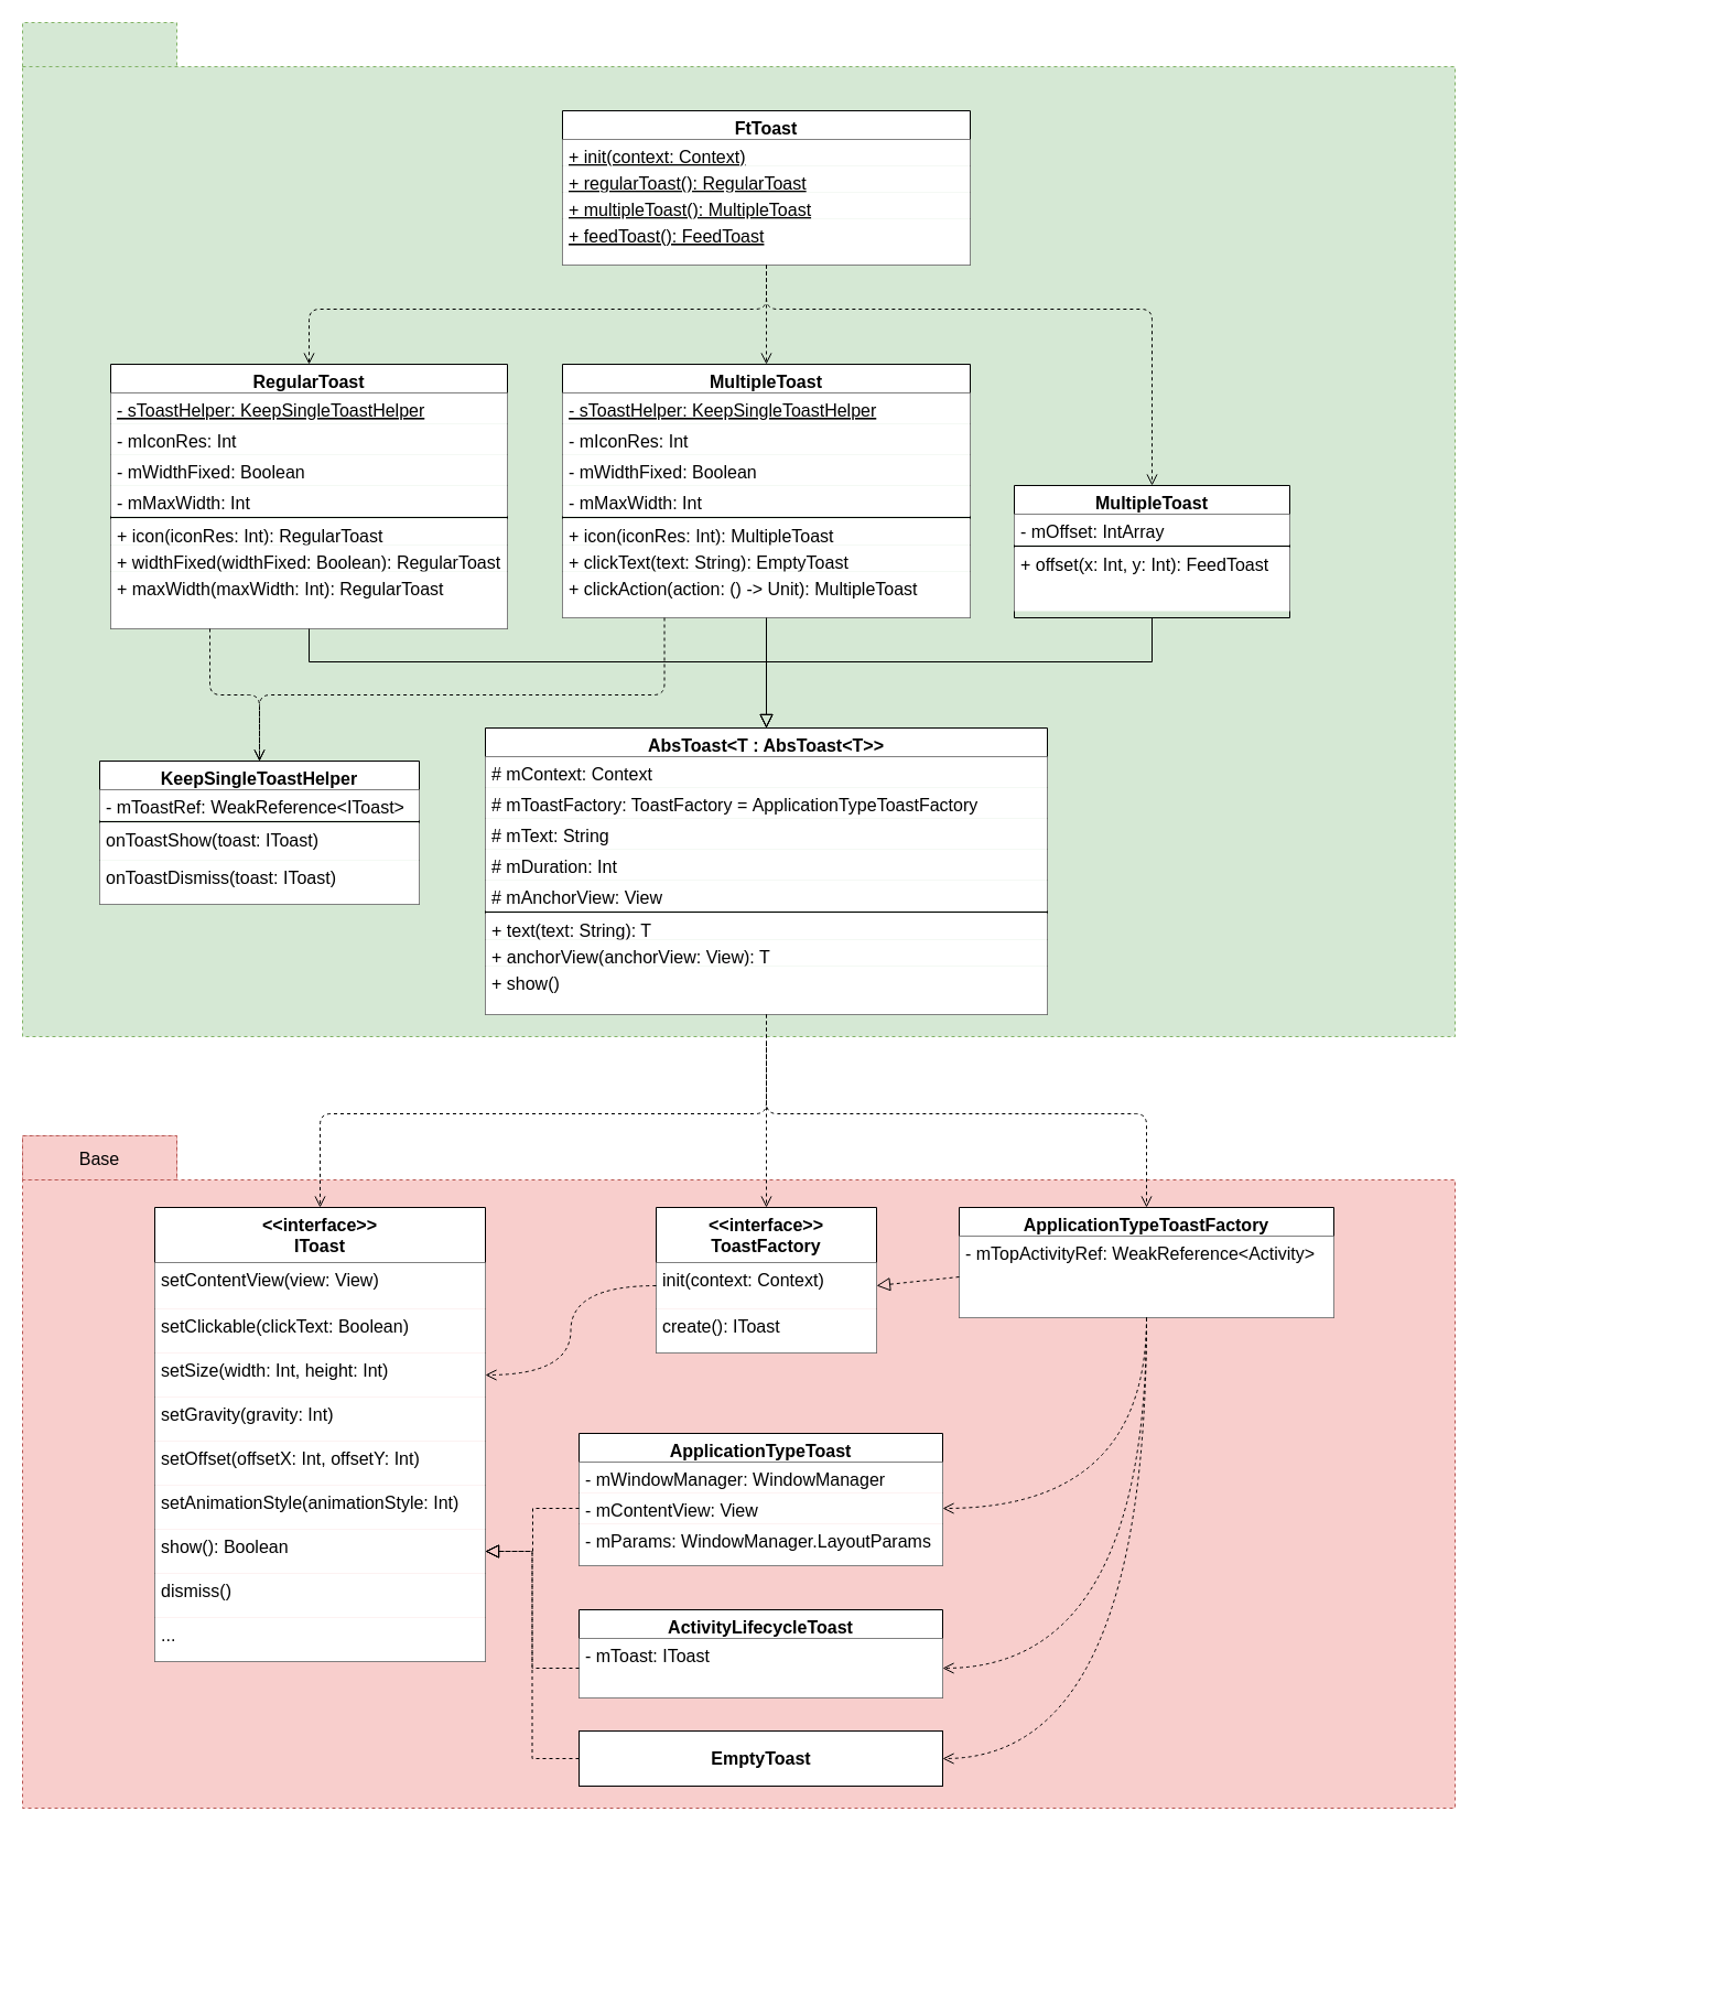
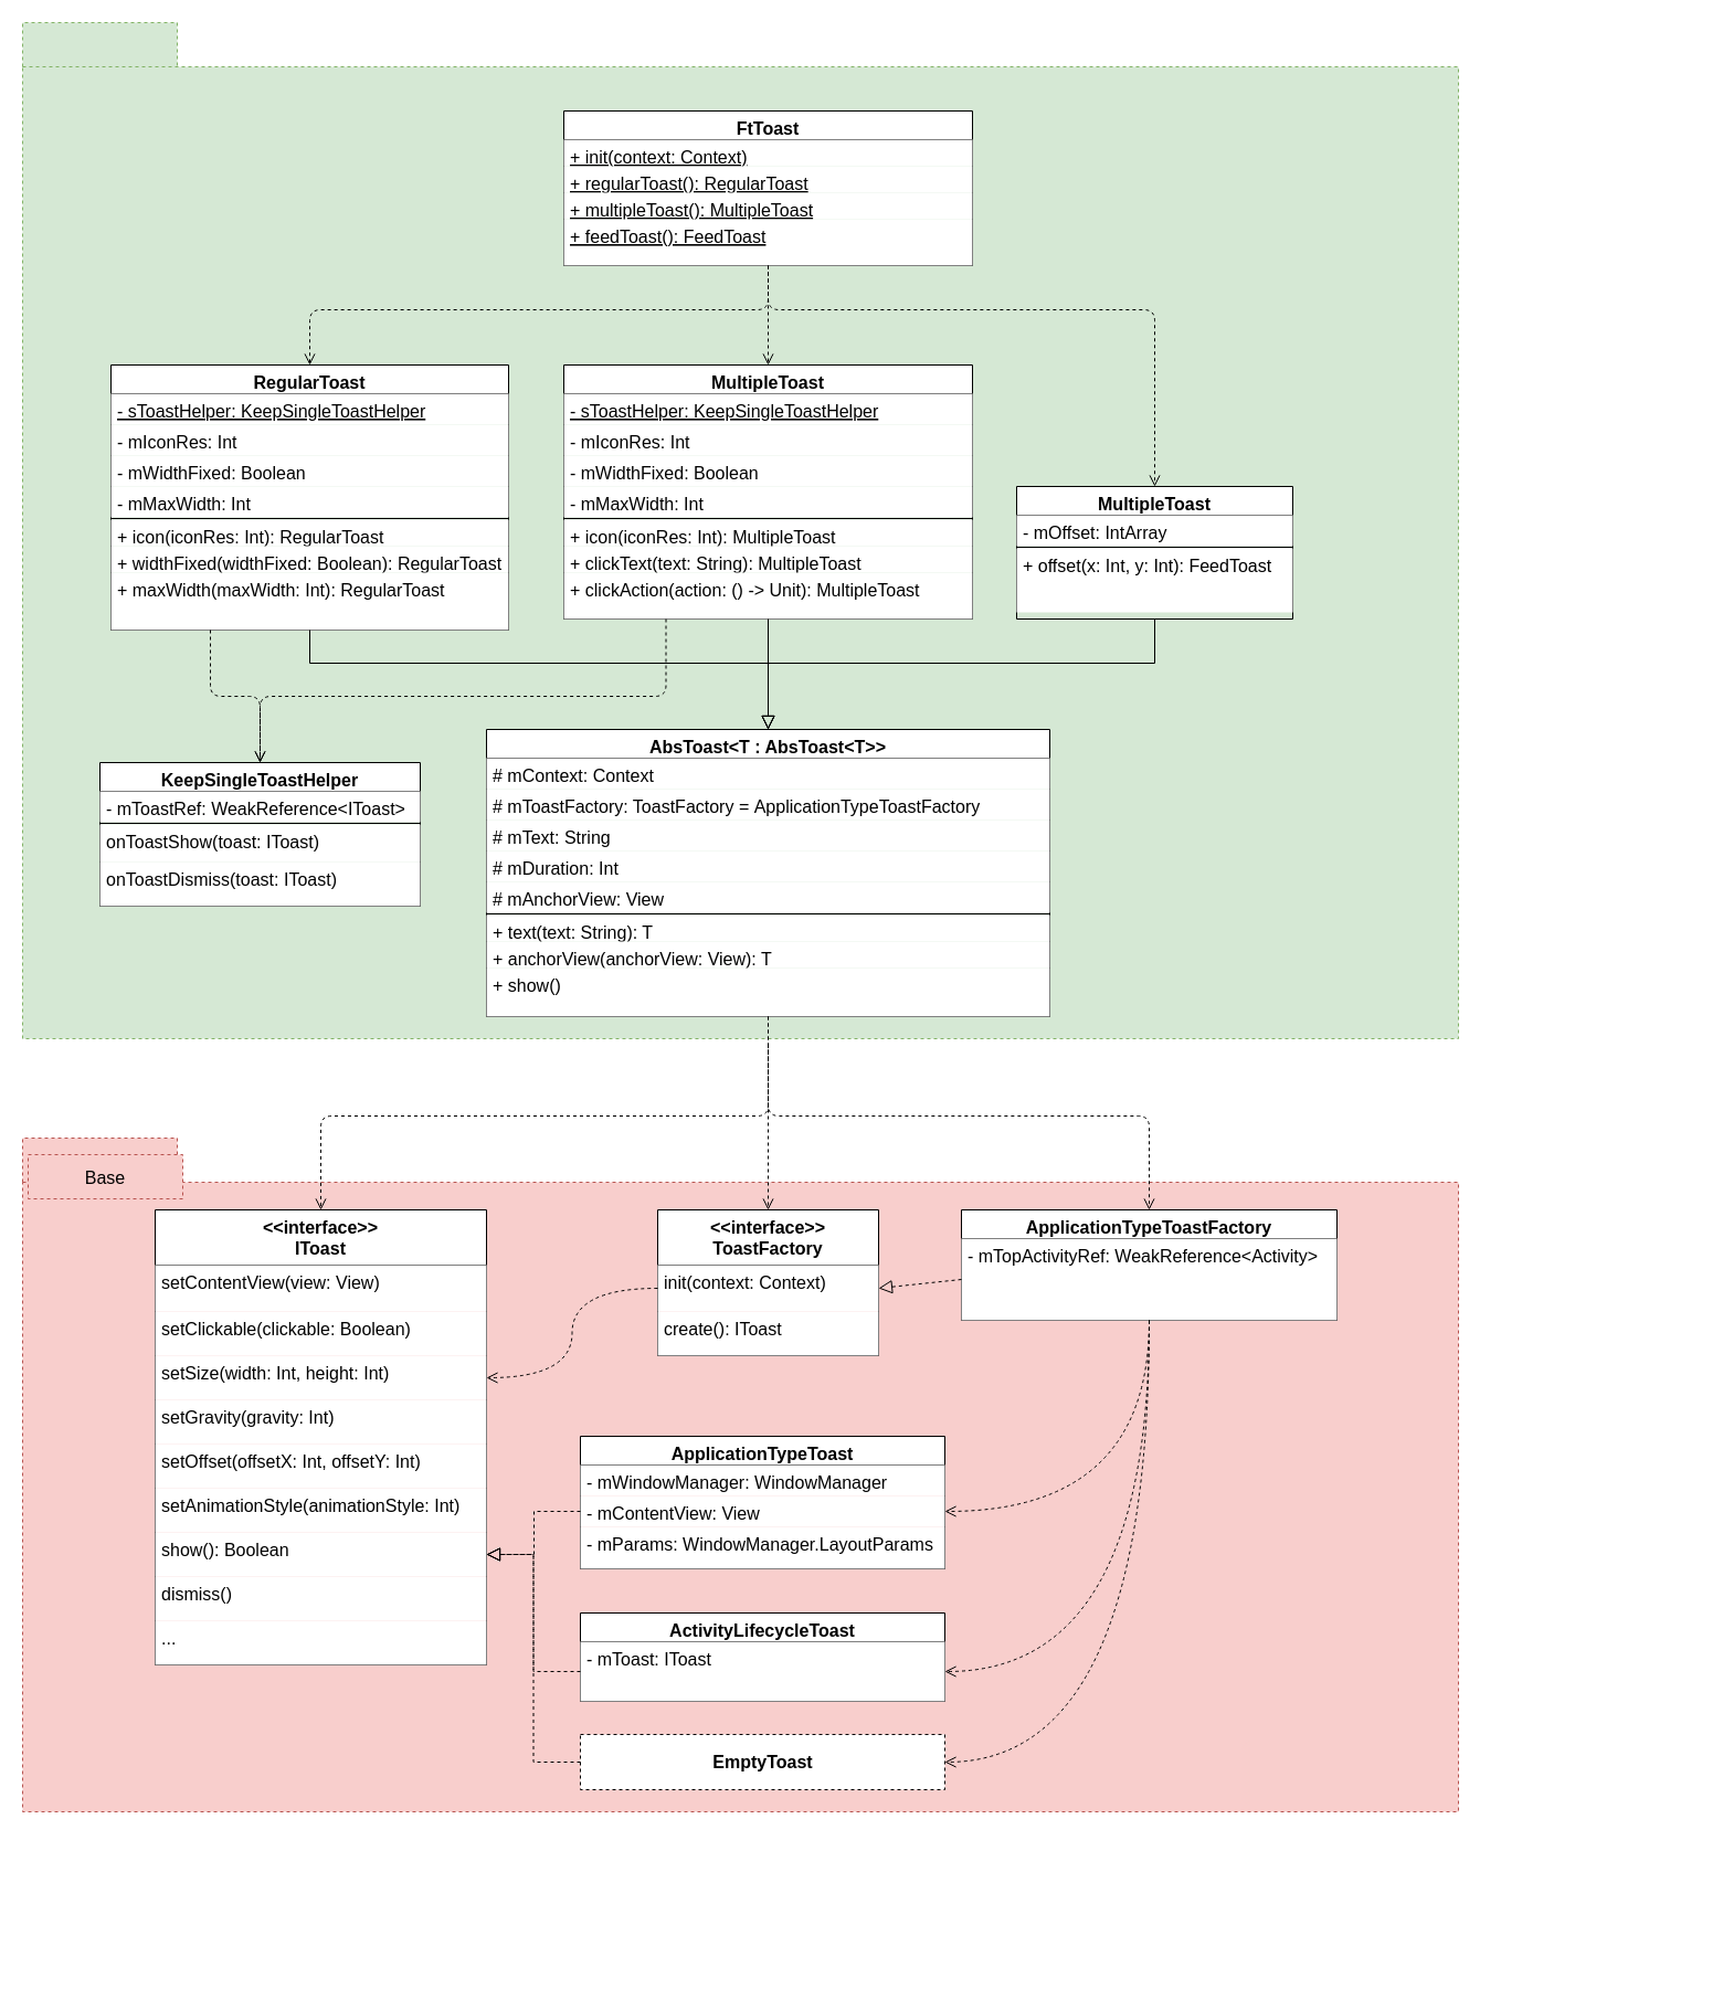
- <mxCell id="48" value="+ clickText(text: String): EmptyToast" style="text;align=left;verticalAlign=top;spacingLeft=4;spacingRight=4;overflow=hidden;rotatable=0;points=[[0,0.5],[1,0.5]];portConstraint=eastwest;fontStyle=0;fontSize=16;fillColor=#ffffff;" vertex="1" parent="41"><mxGeometry y="164" width="370" height="24" as="geometry" /></mxCell>
+ <mxCell id="48" value="+ clickText(text: String): MultipleToast" style="text;align=left;verticalAlign=top;spacingLeft=4;spacingRight=4;overflow=hidden;rotatable=0;points=[[0,0.5],[1,0.5]];portConstraint=eastwest;fontStyle=0;fontSize=16;fillColor=#ffffff;" vertex="1" parent="41"><mxGeometry y="164" width="370" height="24" as="geometry" /></mxCell>
- <mxCell id="96" value="Base" style="text;align=center;verticalAlign=middle;spacingLeft=4;spacingRight=4;overflow=hidden;rotatable=0;points=[[0,0.5],[1,0.5]];portConstraint=eastwest;fontSize=16;strokeColor=#b85450;fillColor=#f8cecc;dashed=1;" vertex="1" parent="1"><mxGeometry x="20" y="1030" width="140" height="40" as="geometry" /></mxCell>
+ <mxCell id="96" value="Base" style="text;align=center;verticalAlign=middle;spacingLeft=4;spacingRight=4;overflow=hidden;rotatable=0;points=[[0,0.5],[1,0.5]];portConstraint=eastwest;fontSize=16;strokeColor=#b85450;fillColor=#f8cecc;dashed=1;" vertex="1" parent="1"><mxGeometry x="25" y="1045" width="140" height="40" as="geometry" /></mxCell>
- <mxCell id="88" value="setClickable(clickText: Boolean)" style="text;align=left;verticalAlign=top;spacingLeft=4;spacingRight=4;overflow=hidden;rotatable=0;points=[[0,0.5],[1,0.5]];portConstraint=eastwest;fontSize=16;fillColor=#ffffff;" vertex="1" parent="86"><mxGeometry y="92" width="300" height="40" as="geometry" /></mxCell>
+ <mxCell id="88" value="setClickable(clickable: Boolean)" style="text;align=left;verticalAlign=top;spacingLeft=4;spacingRight=4;overflow=hidden;rotatable=0;points=[[0,0.5],[1,0.5]];portConstraint=eastwest;fontSize=16;fillColor=#ffffff;" vertex="1" parent="86"><mxGeometry y="92" width="300" height="40" as="geometry" /></mxCell>
- <mxCell id="63" value="&lt;b style=&quot;font-size: 16px&quot;&gt;&lt;font style=&quot;font-size: 16px&quot;&gt;EmptyToast&lt;br&gt;&lt;/font&gt;&lt;/b&gt;" style="html=1;fontSize=16;" vertex="1" parent="1"><mxGeometry x="525" y="1570" width="330" height="50" as="geometry" /></mxCell>
+ <mxCell id="63" value="&lt;b style=&quot;font-size: 16px&quot;&gt;&lt;font style=&quot;font-size: 16px&quot;&gt;EmptyToast&lt;br&gt;&lt;/font&gt;&lt;/b&gt;" style="html=1;fontSize=16;dashed=1;" vertex="1" parent="1"><mxGeometry x="525" y="1570" width="330" height="50" as="geometry" /></mxCell>
